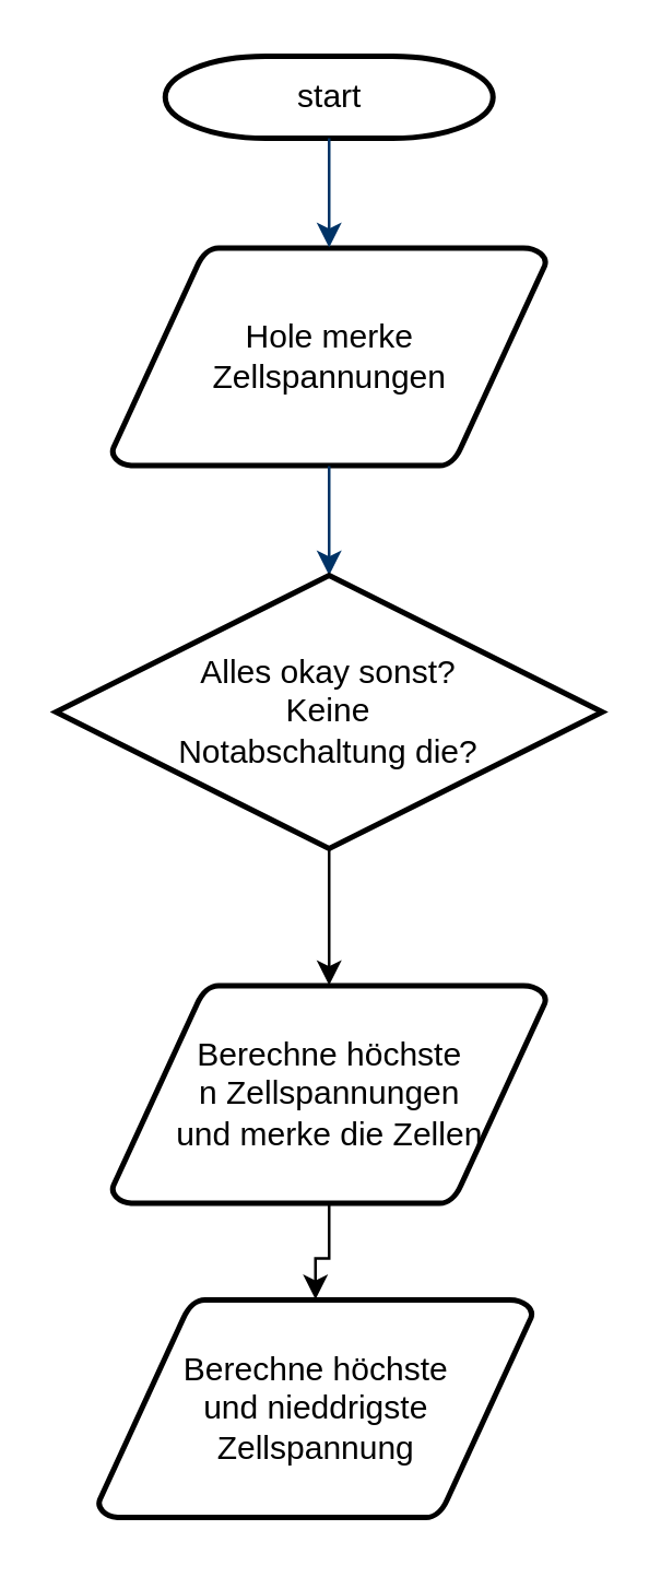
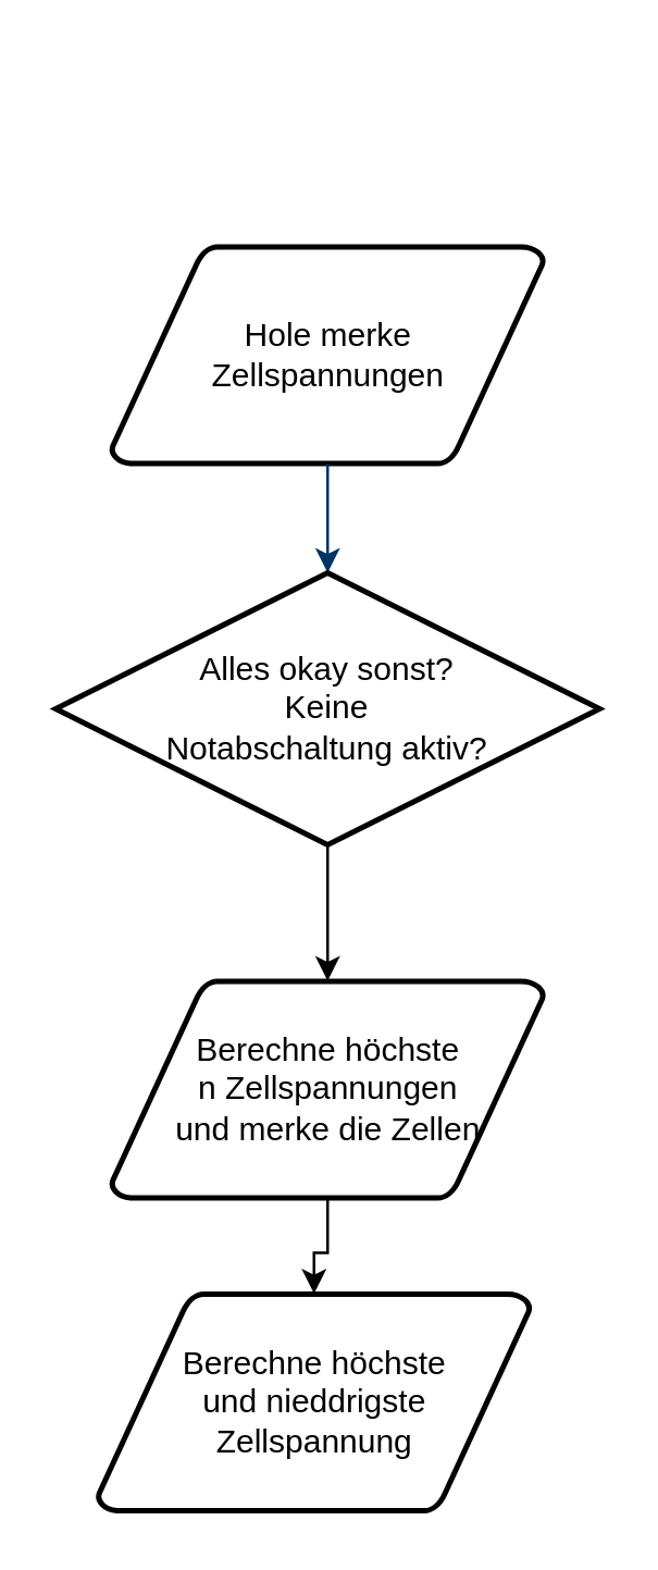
- <mxCell id="2" value="start" style="shape=mxgraph.flowchart.terminator;strokeWidth=2;gradientColor=none;gradientDirection=north;fontStyle=0;html=1;" parent="1" vertex="1"><mxGeometry x="60" y="20" width="120" height="30" as="geometry" /></mxCell>
- <mxCell id="4" style="fontStyle=1;strokeColor=#003366;strokeWidth=1;html=1;" parent="1" source="2" target="3" edge="1"><mxGeometry relative="1" as="geometry" /></mxCell>
- <mxCell id="7" value="Alles okay sonst?&lt;br&gt;&lt;div&gt;Keine &lt;br&gt;&lt;/div&gt;&lt;div&gt;Notabschaltung die?&lt;/div&gt;" style="strokeWidth=2;html=1;shape=mxgraph.flowchart.decision;whiteSpace=wrap;" vertex="1" parent="1"><mxGeometry x="20" y="210" width="200" height="100" as="geometry" /></mxCell>
+ <mxCell id="7" value="Alles okay sonst?&lt;br&gt;&lt;div&gt;Keine &lt;br&gt;&lt;/div&gt;&lt;div&gt;Notabschaltung aktiv?&lt;/div&gt;" style="strokeWidth=2;html=1;shape=mxgraph.flowchart.decision;whiteSpace=wrap;" vertex="1" parent="1"><mxGeometry x="20" y="210" width="200" height="100" as="geometry" /></mxCell>
